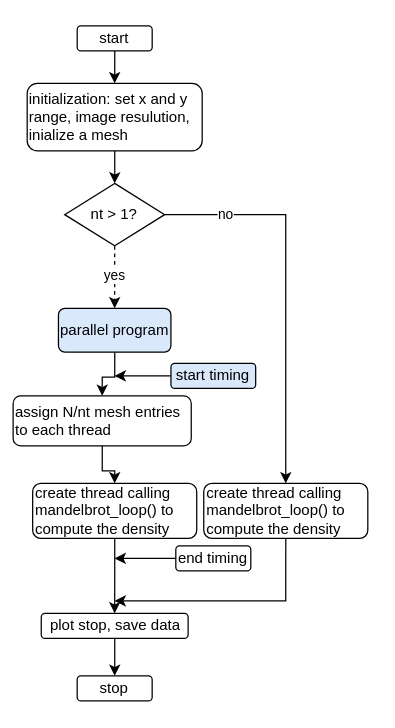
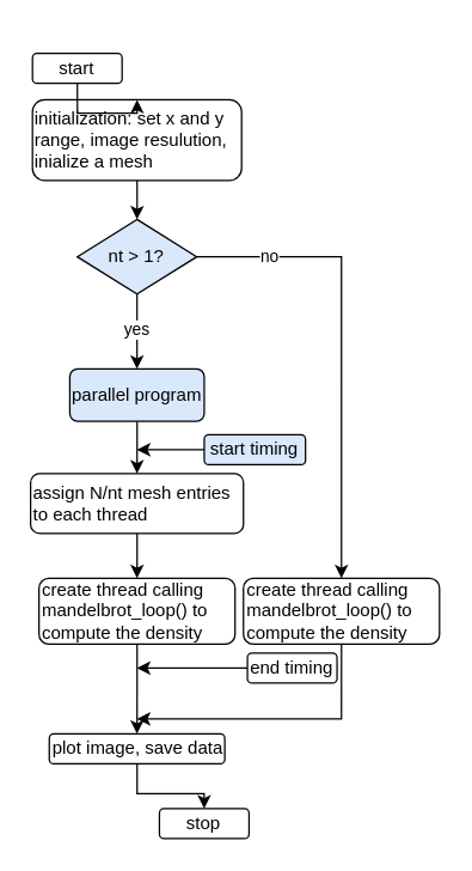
- <mxCell id="12" value="start" style="rounded=1;whiteSpace=wrap;html=1;align=center;" parent="1" vertex="1"><mxGeometry x="61.25" y="20" width="60" height="20" as="geometry" /></mxCell>
+ <mxCell id="12" value="start" style="rounded=1;whiteSpace=wrap;html=1;align=center;" parent="1" vertex="1"><mxGeometry x="21.25" y="35" width="60" height="20" as="geometry" /></mxCell>
- <mxCell id="6" value="nt &amp;gt; 1?" style="rhombus;whiteSpace=wrap;html=1;align=center;" parent="1" vertex="1"><mxGeometry x="51.25" y="146" width="80" height="50" as="geometry" /></mxCell>
+ <mxCell id="6" value="nt &amp;gt; 1?" style="rhombus;whiteSpace=wrap;html=1;align=center;fillColor=#dae8fc;" parent="1" vertex="1"><mxGeometry x="51.25" y="146" width="80" height="50" as="geometry" /></mxCell>
- <mxCell id="4" value="yes" style="edgeStyle=orthogonalEdgeStyle;rounded=0;orthogonalLoop=1;jettySize=auto;html=1;entryX=0.5;entryY=0;entryDx=0;entryDy=0;fontFamily=Helvetica;dashed=1;" parent="1" source="6" target="8" edge="1"><mxGeometry x="-0.04" relative="1" as="geometry"><mxPoint as="offset" /></mxGeometry></mxCell>
+ <mxCell id="4" value="yes" style="edgeStyle=orthogonalEdgeStyle;rounded=0;orthogonalLoop=1;jettySize=auto;html=1;entryX=0.5;entryY=0;entryDx=0;entryDy=0;fontFamily=Helvetica;" parent="1" source="6" target="8" edge="1"><mxGeometry x="-0.04" relative="1" as="geometry"><mxPoint as="offset" /></mxGeometry></mxCell>
- <mxCell id="10" value="assign N/nt mesh entries to each thread&amp;nbsp;" style="rounded=1;whiteSpace=wrap;html=1;align=left;" parent="1" vertex="1"><mxGeometry x="10" y="316" width="142.5" height="40" as="geometry" /></mxCell>
+ <mxCell id="10" value="assign N/nt mesh entries to each thread&amp;nbsp;" style="rounded=1;whiteSpace=wrap;html=1;align=left;" parent="1" vertex="1"><mxGeometry x="20" y="316" width="142.5" height="40" as="geometry" /></mxCell>
- <mxCell id="22" value="end timing" style="rounded=1;whiteSpace=wrap;html=1;" parent="1" vertex="1"><mxGeometry x="140.15" y="436" width="60" height="20" as="geometry" /></mxCell>
+ <mxCell id="22" value="end timing" style="rounded=1;whiteSpace=wrap;html=1;" parent="1" vertex="1"><mxGeometry x="165.15" y="436" width="60" height="20" as="geometry" /></mxCell>
- <mxCell id="17" value="plot stop, save data" style="rounded=1;whiteSpace=wrap;html=1;fontFamily=Helvetica;" parent="1" vertex="1"><mxGeometry x="32.5" y="490" width="117.5" height="20" as="geometry" /></mxCell>
+ <mxCell id="17" value="plot image, save data" style="rounded=1;whiteSpace=wrap;html=1;fontFamily=Helvetica;" parent="1" vertex="1"><mxGeometry x="32.5" y="490" width="117.5" height="20" as="geometry" /></mxCell>
- <mxCell id="15" value="stop" style="rounded=1;whiteSpace=wrap;html=1;align=center;" parent="1" vertex="1"><mxGeometry x="61.24" y="540" width="60" height="20" as="geometry" /></mxCell>
+ <mxCell id="15" value="stop" style="rounded=1;whiteSpace=wrap;html=1;align=center;" parent="1" vertex="1"><mxGeometry x="106.24" y="540" width="60" height="20" as="geometry" /></mxCell>
